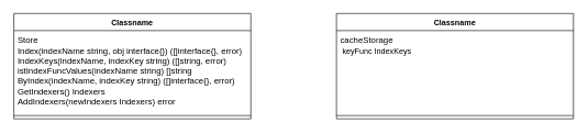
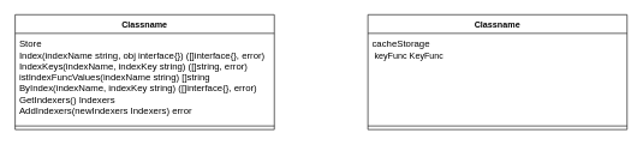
- <mxCell id="6" value="&lt;div data-lake_diagram_content_editor_data=&quot;true&quot; style=&quot;&quot;&gt;&lt;div style=&quot;text-align: center;&quot;&gt;&lt;div style=&quot;text-align: left;&quot;&gt;&lt;div data-lake_diagram_content_editor_data=&quot;true&quot; style=&quot;&quot;&gt;&lt;div style=&quot;text-align: center;&quot;&gt;&lt;div style=&quot;text-align: left;&quot;&gt;&lt;div style=&quot;&quot;&gt;&lt;div data-lake_diagram_content_editor_data=&quot;true&quot;&gt;&lt;div&gt;cacheStorage &lt;span style=&quot;font-size:12px;&quot;&gt;&lt;/span&gt;&lt;br&gt;&lt;/div&gt;&lt;div&gt;&lt;span style=&quot;font-size:12px;&quot;&gt;&amp;nbsp;keyFunc IndexKeys&lt;/span&gt;&lt;/div&gt;&lt;/div&gt;&lt;/div&gt;&lt;ul style=&quot;font-size: 12px; border-color: var(--border-color);&quot;&gt;&lt;/ul&gt;&lt;/div&gt;&lt;div style=&quot;font-size: 13px; text-align: left;&quot;&gt;&lt;/div&gt;&lt;/div&gt;&lt;/div&gt;&lt;/div&gt;&lt;div style=&quot;font-size: 13px; text-align: left;&quot;&gt;&lt;/div&gt;&lt;/div&gt;&lt;/div&gt;" style="text;strokeColor=none;fillColor=none;align=left;verticalAlign=top;spacingLeft=4;spacingRight=4;overflow=hidden;rotatable=0;points=[[0,0.5],[1,0.5]];portConstraint=eastwest;whiteSpace=wrap;html=1;fontSize=13;" parent="5" vertex="1"><mxGeometry y="26" width="360" height="124" as="geometry" /></mxCell>
+ <mxCell id="6" value="&lt;div data-lake_diagram_content_editor_data=&quot;true&quot; style=&quot;&quot;&gt;&lt;div style=&quot;text-align: center;&quot;&gt;&lt;div style=&quot;text-align: left;&quot;&gt;&lt;div data-lake_diagram_content_editor_data=&quot;true&quot; style=&quot;&quot;&gt;&lt;div style=&quot;text-align: center;&quot;&gt;&lt;div style=&quot;text-align: left;&quot;&gt;&lt;div style=&quot;&quot;&gt;&lt;div data-lake_diagram_content_editor_data=&quot;true&quot;&gt;&lt;div&gt;cacheStorage &lt;span style=&quot;font-size:12px;&quot;&gt;&lt;/span&gt;&lt;br&gt;&lt;/div&gt;&lt;div&gt;&lt;span style=&quot;font-size:12px;&quot;&gt;&amp;nbsp;keyFunc KeyFunc&lt;/span&gt;&lt;/div&gt;&lt;/div&gt;&lt;/div&gt;&lt;ul style=&quot;font-size: 12px; border-color: var(--border-color);&quot;&gt;&lt;/ul&gt;&lt;/div&gt;&lt;div style=&quot;font-size: 13px; text-align: left;&quot;&gt;&lt;/div&gt;&lt;/div&gt;&lt;/div&gt;&lt;/div&gt;&lt;div style=&quot;font-size: 13px; text-align: left;&quot;&gt;&lt;/div&gt;&lt;/div&gt;&lt;/div&gt;" style="text;strokeColor=none;fillColor=none;align=left;verticalAlign=top;spacingLeft=4;spacingRight=4;overflow=hidden;rotatable=0;points=[[0,0.5],[1,0.5]];portConstraint=eastwest;whiteSpace=wrap;html=1;fontSize=13;" parent="5" vertex="1"><mxGeometry y="26" width="360" height="124" as="geometry" /></mxCell>
